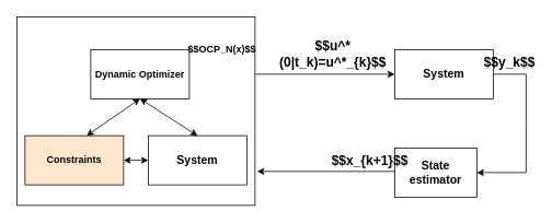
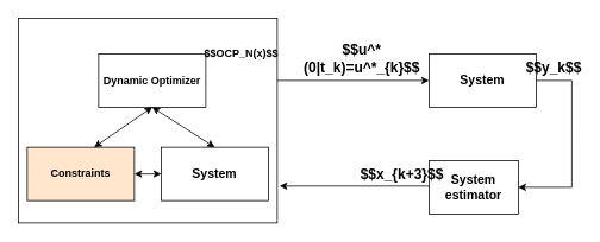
- <mxCell id="8" value="&lt;font size=&quot;3&quot;&gt;&lt;b&gt;$$x_{k+1}$$&lt;/b&gt;&lt;/font&gt;" style="text;html=1;strokeColor=none;fillColor=none;align=center;verticalAlign=middle;whiteSpace=wrap;rounded=0;" parent="1" vertex="1"><mxGeometry x="420" y="180" width="60" height="30" as="geometry" /></mxCell>
+ <mxCell id="8" value="&lt;font size=&quot;3&quot;&gt;&lt;b&gt;$$x_{k+3}$$&lt;/b&gt;&lt;/font&gt;" style="text;html=1;strokeColor=none;fillColor=none;align=center;verticalAlign=middle;whiteSpace=wrap;rounded=0;" parent="1" vertex="1"><mxGeometry x="420" y="180" width="60" height="30" as="geometry" /></mxCell>
- <mxCell id="6" value="&lt;font style=&quot;font-size: 14px;&quot;&gt;&lt;b&gt;State estimator&lt;/b&gt;&lt;/font&gt;" style="rounded=0;whiteSpace=wrap;html=1;" parent="1" vertex="1"><mxGeometry x="480" y="180" width="100" height="60" as="geometry" /></mxCell>
+ <mxCell id="6" value="&lt;font style=&quot;font-size: 14px;&quot;&gt;&lt;b&gt;System estimator&lt;/b&gt;&lt;/font&gt;" style="rounded=0;whiteSpace=wrap;html=1;" parent="1" vertex="1"><mxGeometry x="480" y="180" width="100" height="60" as="geometry" /></mxCell>
